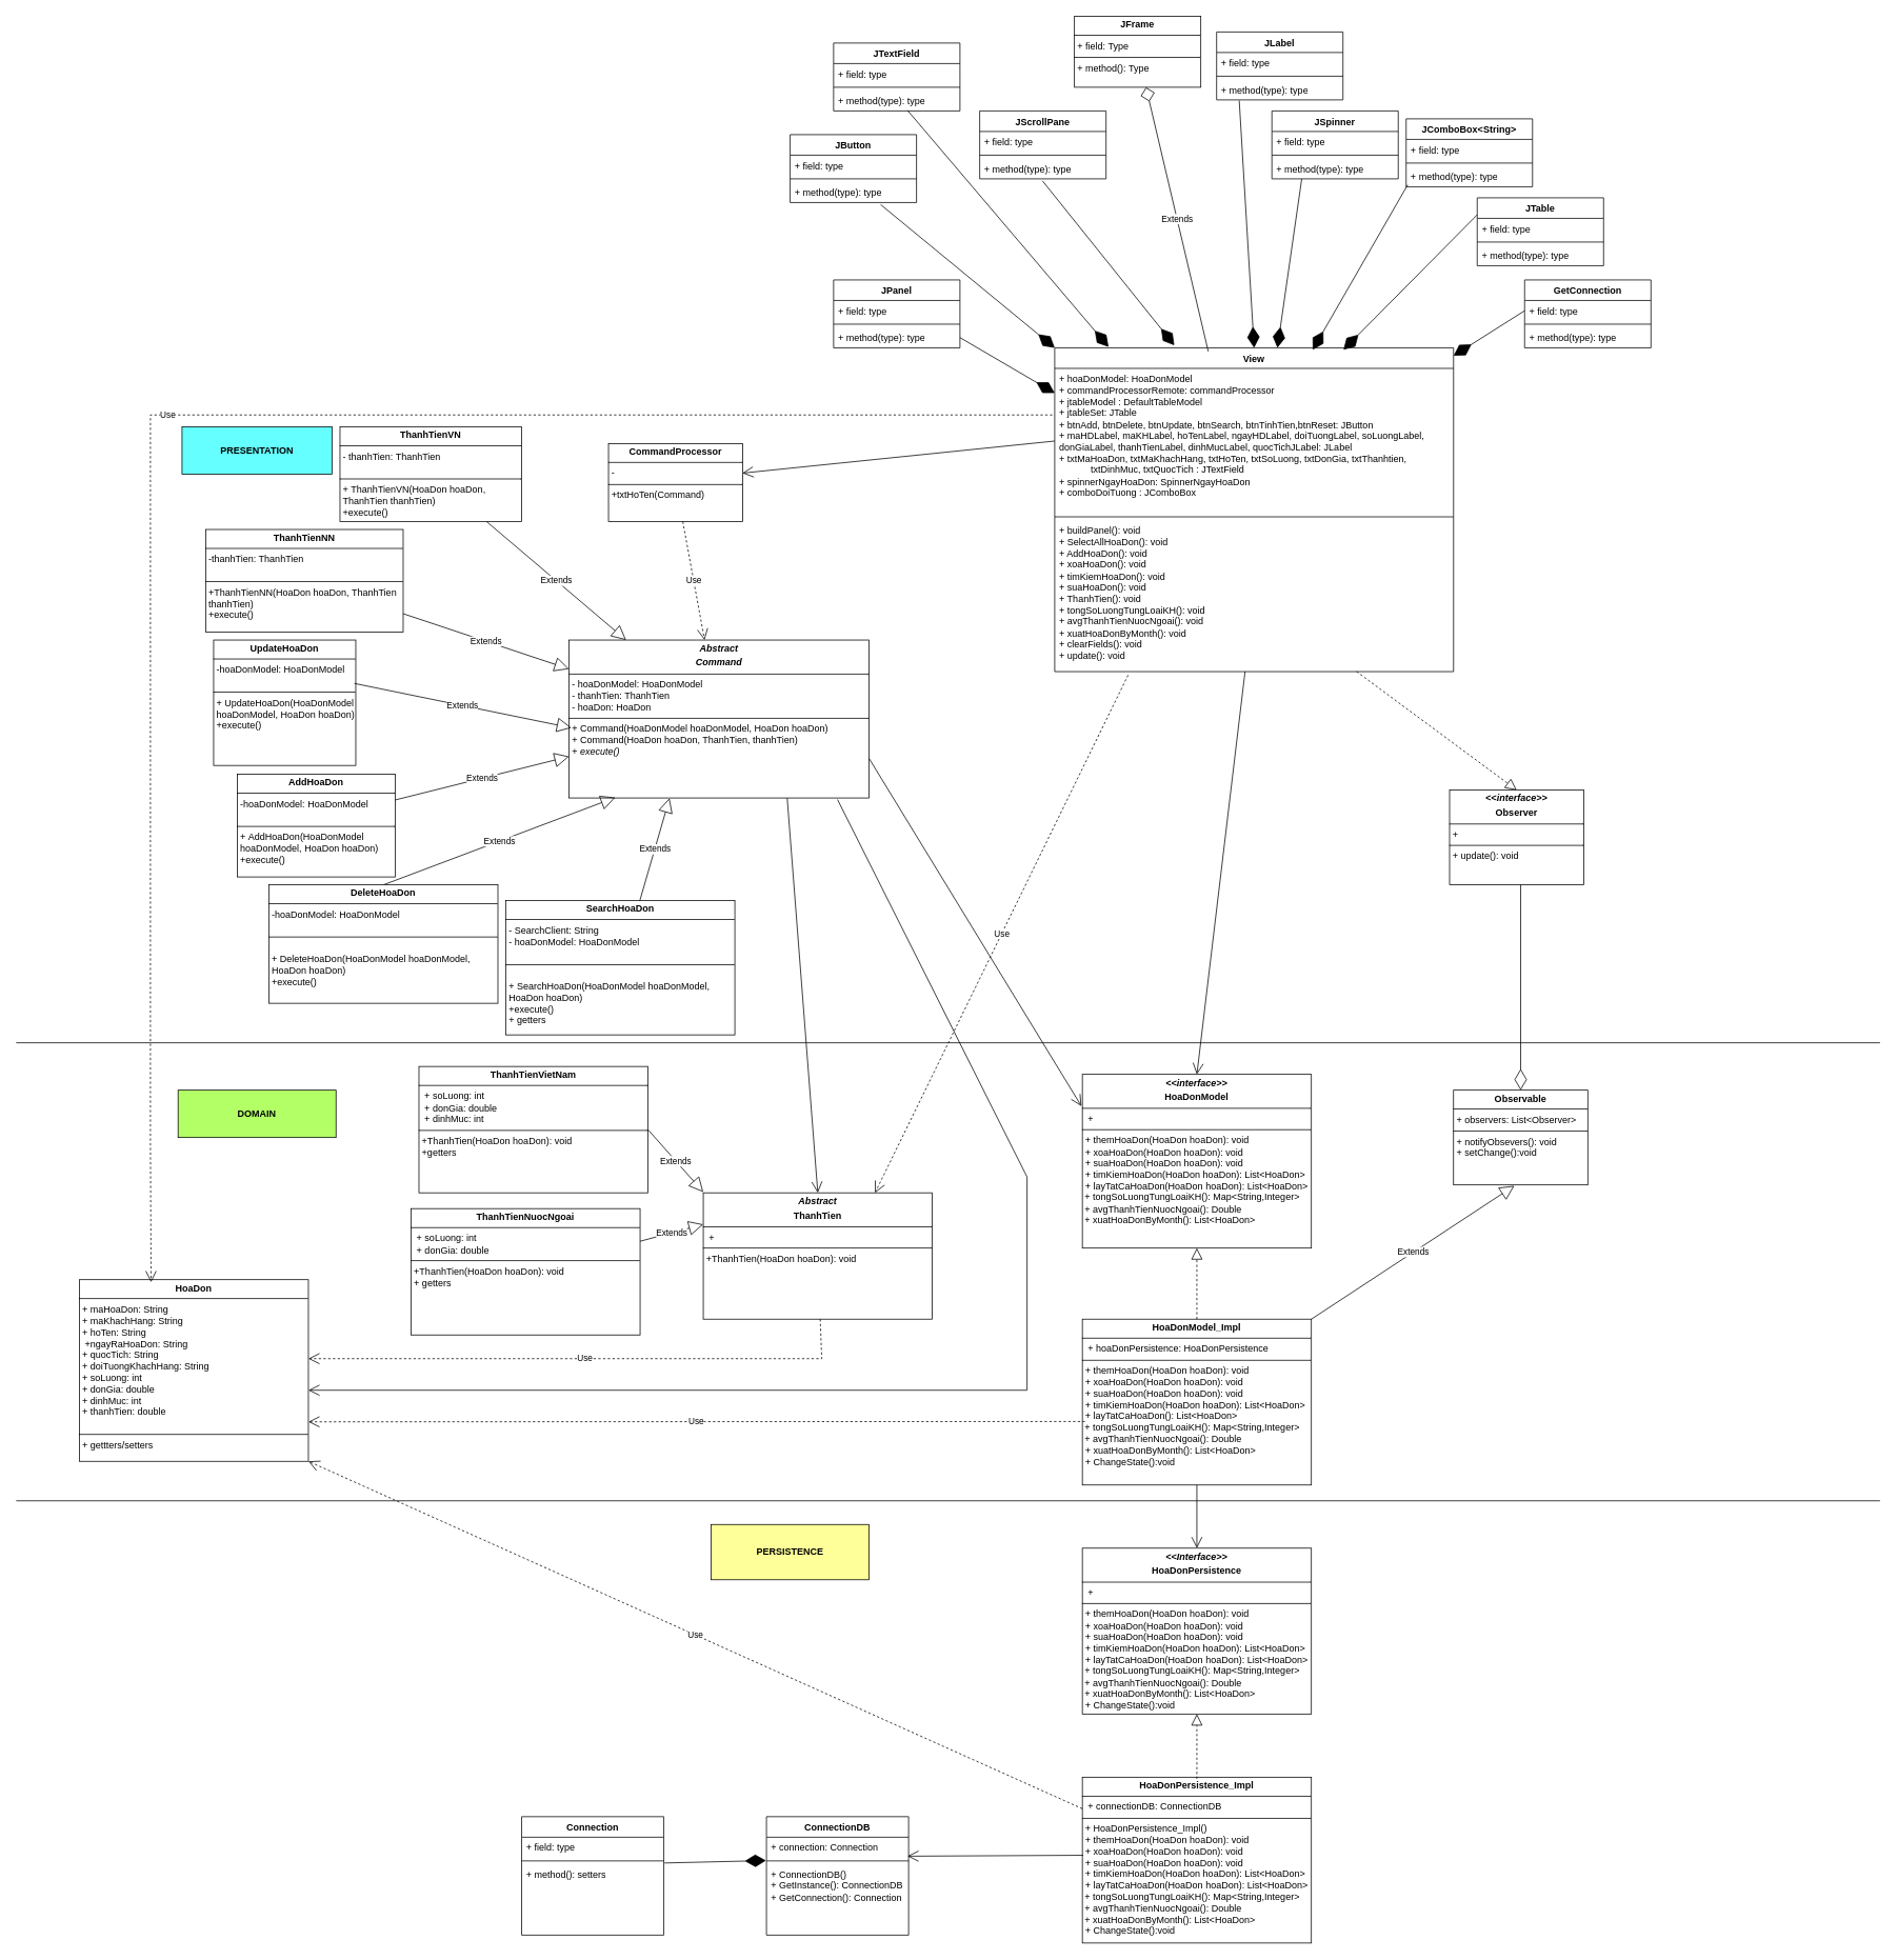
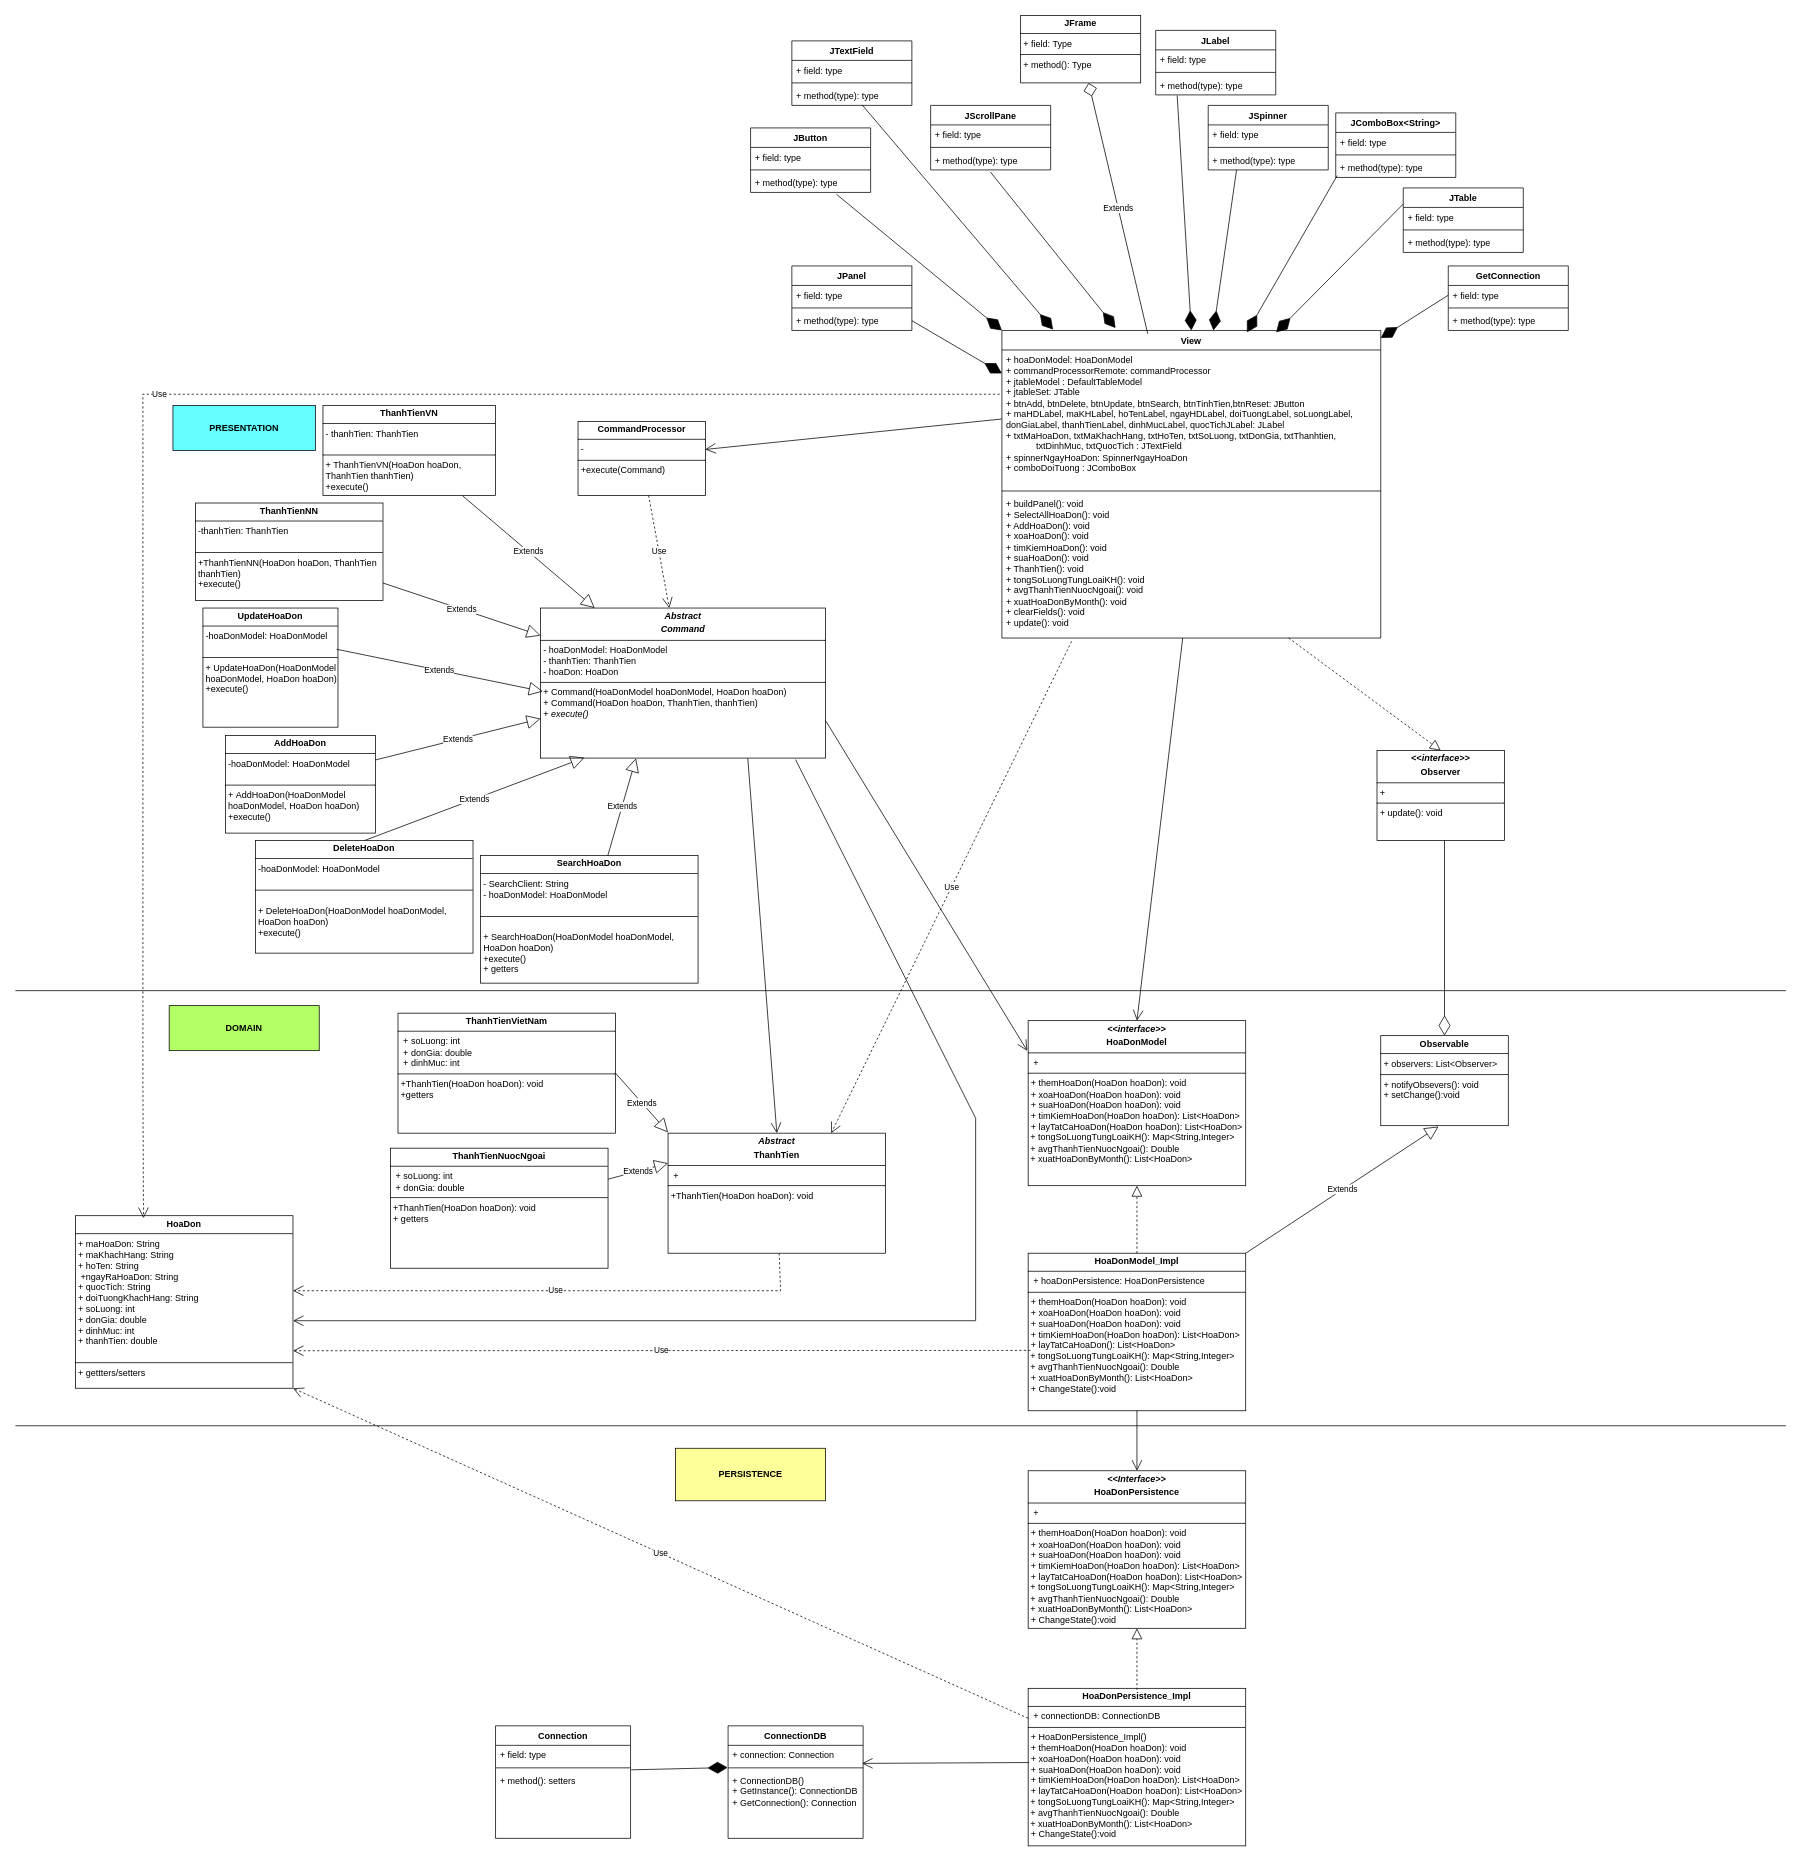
- <mxCell id="14" value="&lt;p style=&quot;margin:0px;margin-top:4px;text-align:center;&quot;&gt;&lt;b&gt;CommandProcessor&lt;/b&gt;&lt;/p&gt;&lt;hr size=&quot;1&quot; style=&quot;border-style:solid;&quot;&gt;&lt;p style=&quot;margin:0px;margin-left:4px;&quot;&gt;&lt;span style=&quot;background-color: initial;&quot;&gt;-&amp;nbsp;&lt;/span&gt;&lt;br&gt;&lt;/p&gt;&lt;hr size=&quot;1&quot; style=&quot;border-style:solid;&quot;&gt;&lt;p style=&quot;margin:0px;margin-left:4px;&quot;&gt;+txtHoTen(Command)&lt;/p&gt;&lt;p style=&quot;margin: 0px 0px 0px 4px;&quot;&gt;&lt;br&gt;&lt;/p&gt;" style="verticalAlign=top;align=left;overflow=fill;html=1;whiteSpace=wrap;" parent="13" vertex="1"><mxGeometry y="21.176" width="170" height="98.824" as="geometry" /></mxCell>
+ <mxCell id="14" value="&lt;p style=&quot;margin:0px;margin-top:4px;text-align:center;&quot;&gt;&lt;b&gt;CommandProcessor&lt;/b&gt;&lt;/p&gt;&lt;hr size=&quot;1&quot; style=&quot;border-style:solid;&quot;&gt;&lt;p style=&quot;margin:0px;margin-left:4px;&quot;&gt;&lt;span style=&quot;background-color: initial;&quot;&gt;-&amp;nbsp;&lt;/span&gt;&lt;br&gt;&lt;/p&gt;&lt;hr size=&quot;1&quot; style=&quot;border-style:solid;&quot;&gt;&lt;p style=&quot;margin:0px;margin-left:4px;&quot;&gt;+execute(Command)&lt;/p&gt;&lt;p style=&quot;margin: 0px 0px 0px 4px;&quot;&gt;&lt;br&gt;&lt;/p&gt;" style="verticalAlign=top;align=left;overflow=fill;html=1;whiteSpace=wrap;" parent="13" vertex="1"><mxGeometry y="21.176" width="170" height="98.824" as="geometry" /></mxCell>
- <mxCell id="109" value="&lt;b&gt;DOMAIN&lt;/b&gt;" style="rounded=0;whiteSpace=wrap;html=1;strokeColor=default;align=center;verticalAlign=middle;fontFamily=Helvetica;fontSize=12;fontColor=default;fillColor=#B3FF66;" parent="1" vertex="1"><mxGeometry x="225" y="1380" width="200" height="60" as="geometry" /></mxCell>
+ <mxCell id="109" value="&lt;b&gt;DOMAIN&lt;/b&gt;" style="rounded=0;whiteSpace=wrap;html=1;strokeColor=default;align=center;verticalAlign=middle;fontFamily=Helvetica;fontSize=12;fontColor=default;fillColor=#B3FF66;" parent="1" vertex="1"><mxGeometry x="225" y="1340" width="200" height="60" as="geometry" /></mxCell>
